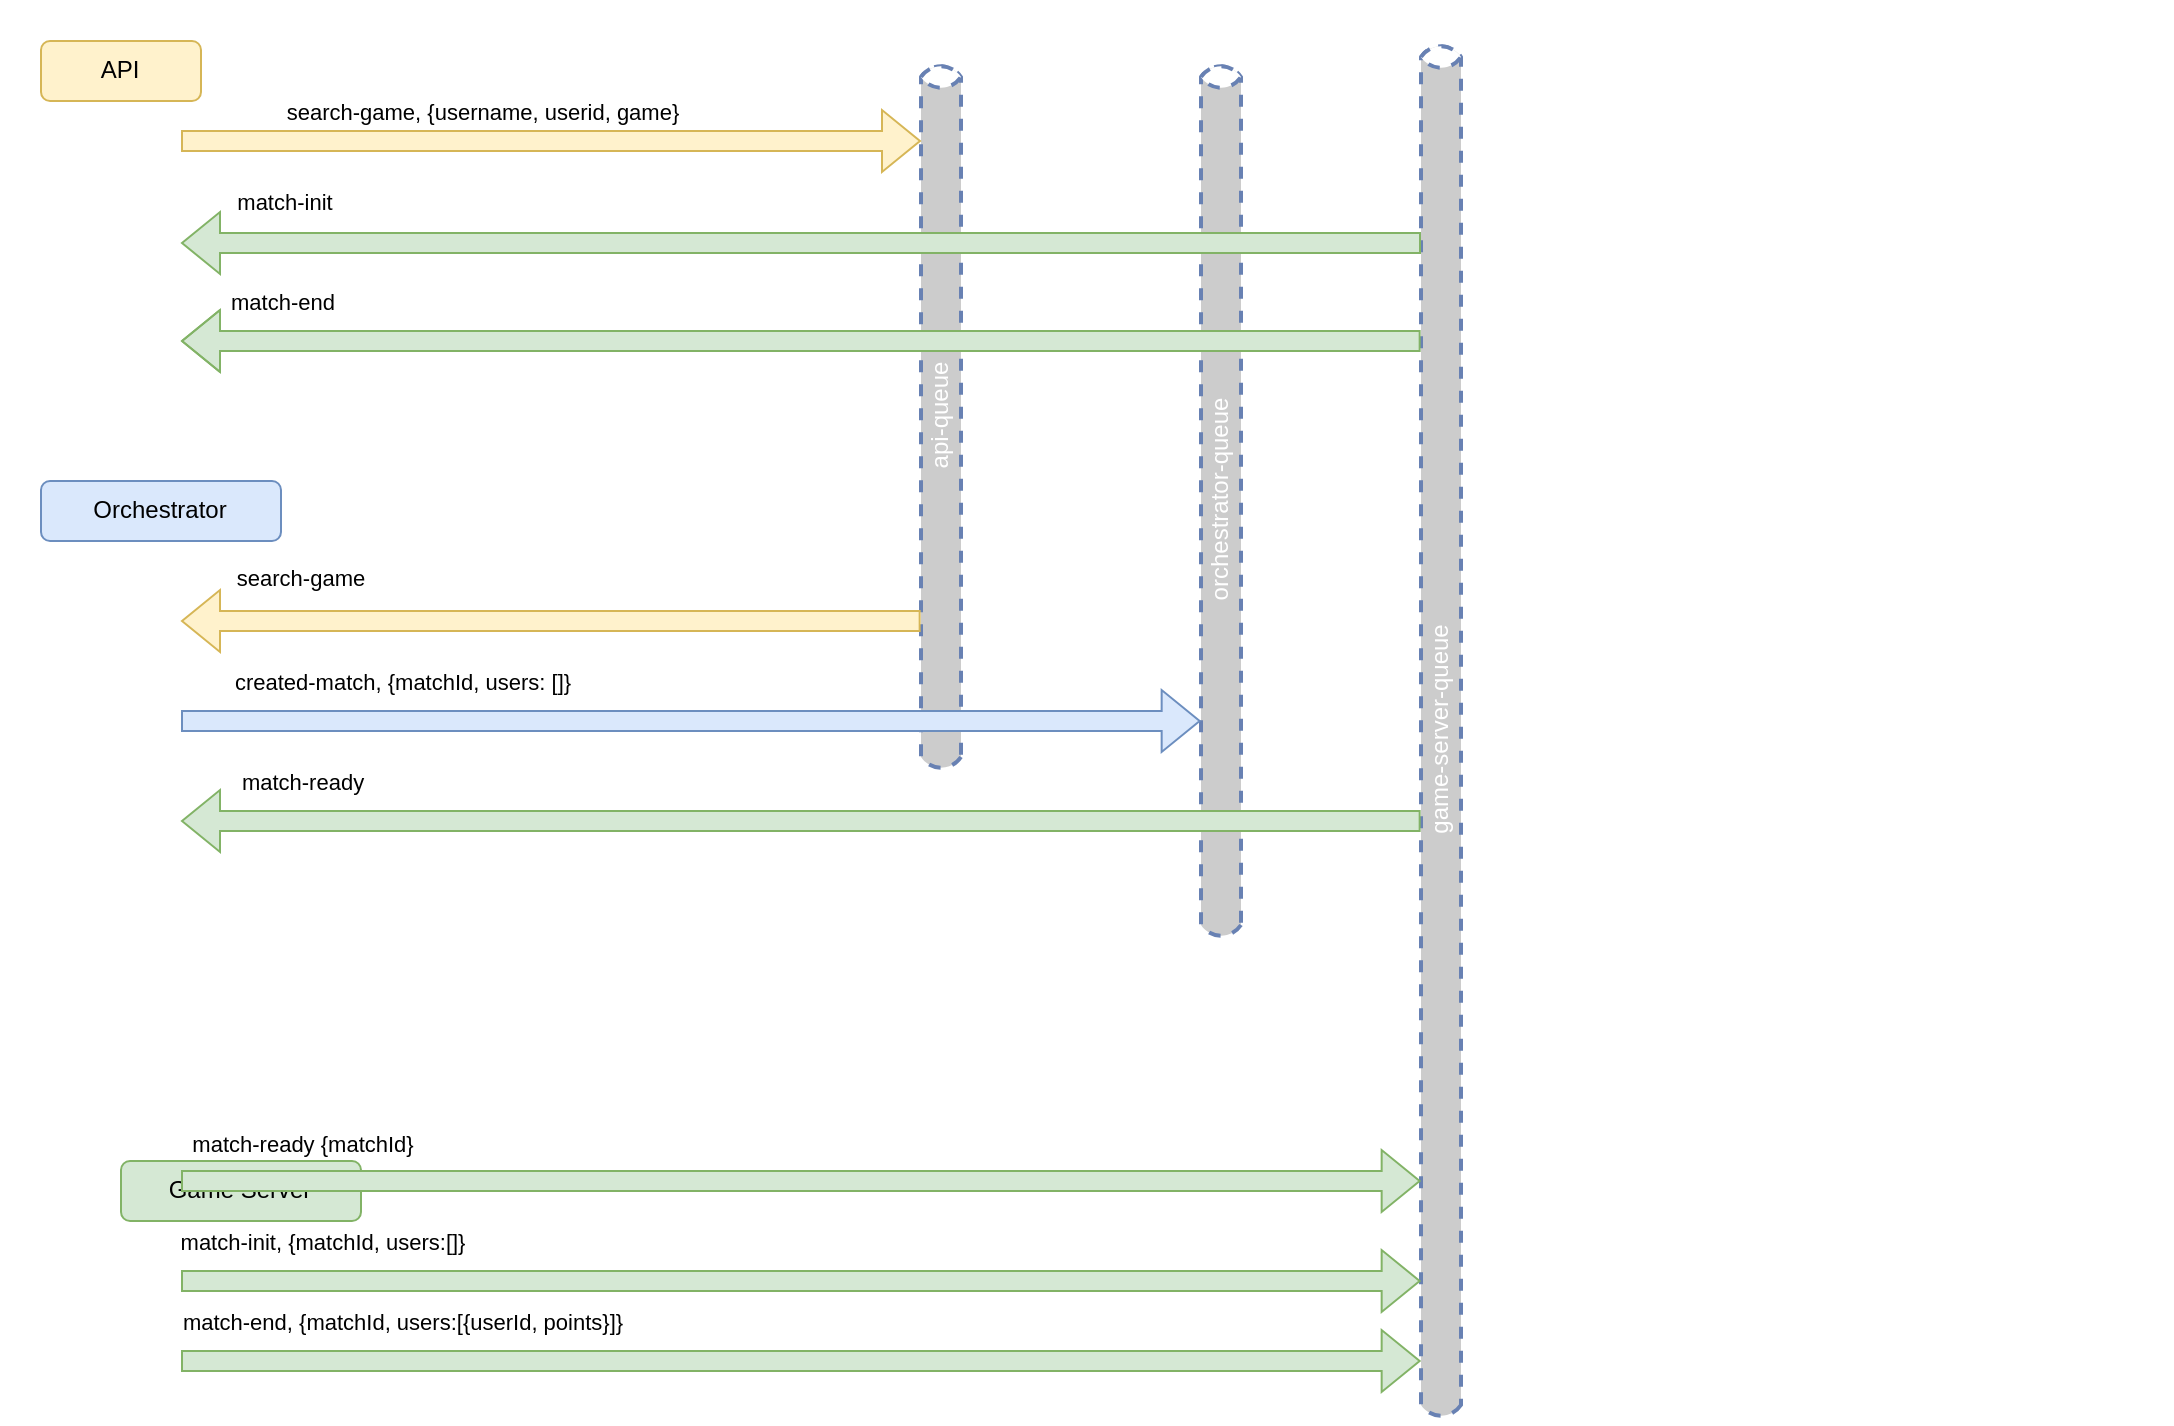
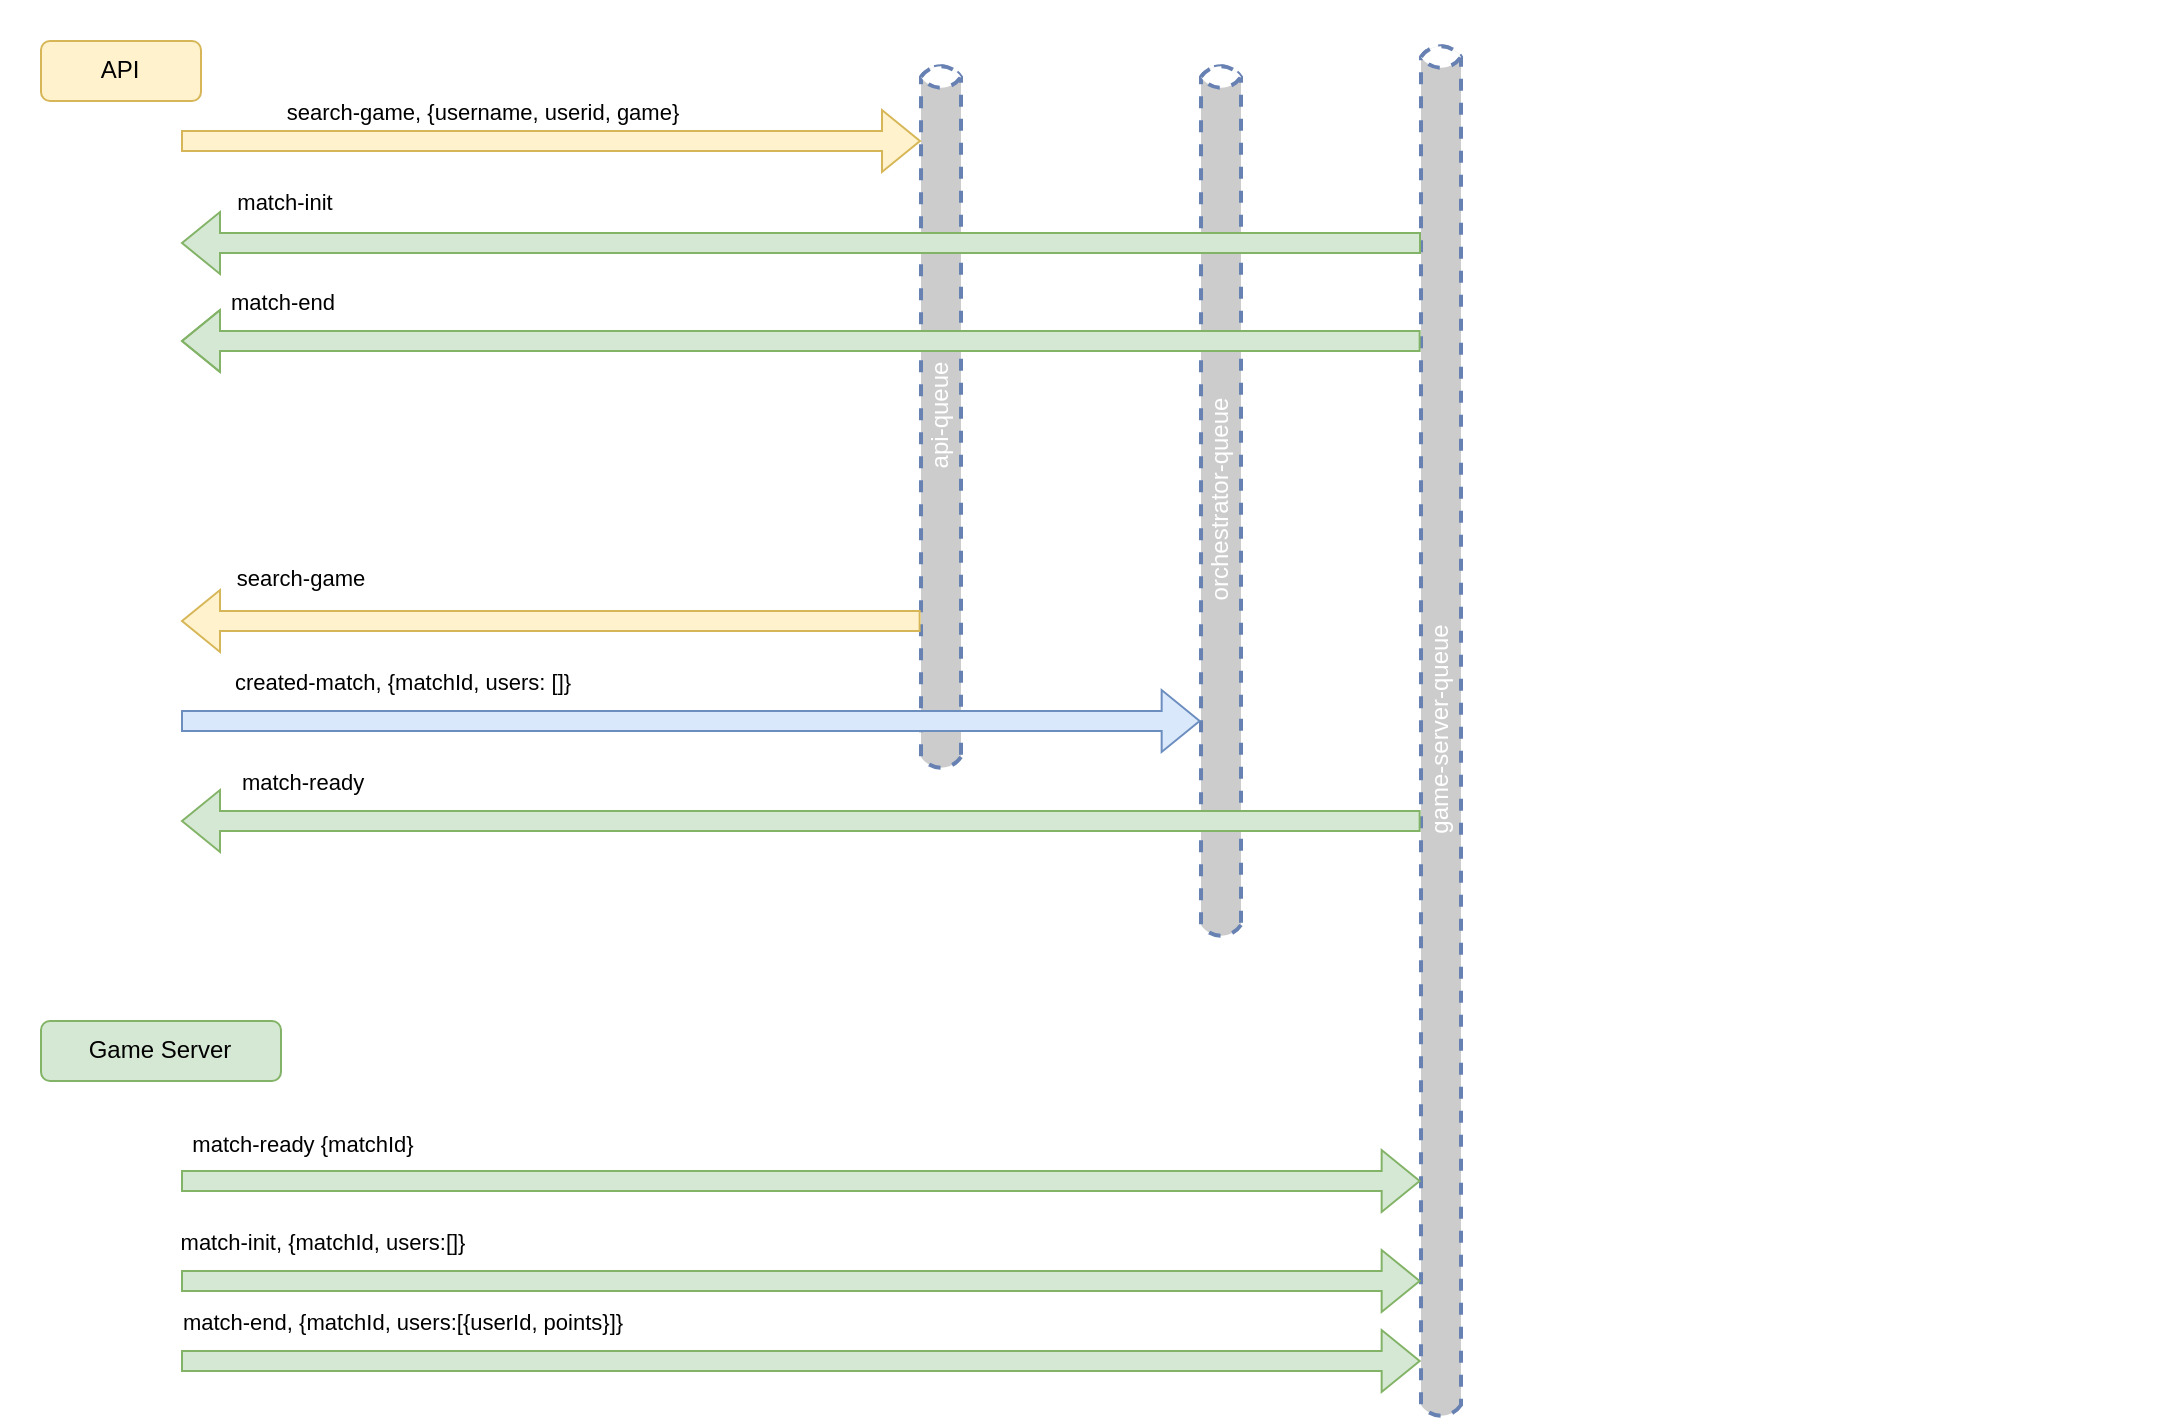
- <mxCell id="3" value="Orchestrator" style="rounded=1;whiteSpace=wrap;html=1;fillColor=#dae8fc;strokeColor=#6c8ebf;" vertex="1" parent="1"><mxGeometry x="20" y="240" width="120" height="30" as="geometry" /></mxCell>
- <mxCell id="4" value="Game Server" style="rounded=1;whiteSpace=wrap;html=1;fillColor=#d5e8d4;strokeColor=#82b366;" vertex="1" parent="1"><mxGeometry x="60" y="580" width="120" height="30" as="geometry" /></mxCell>
+ <mxCell id="4" value="Game Server" style="rounded=1;whiteSpace=wrap;html=1;fillColor=#d5e8d4;strokeColor=#82b366;" vertex="1" parent="1"><mxGeometry x="20" y="510" width="120" height="30" as="geometry" /></mxCell>
